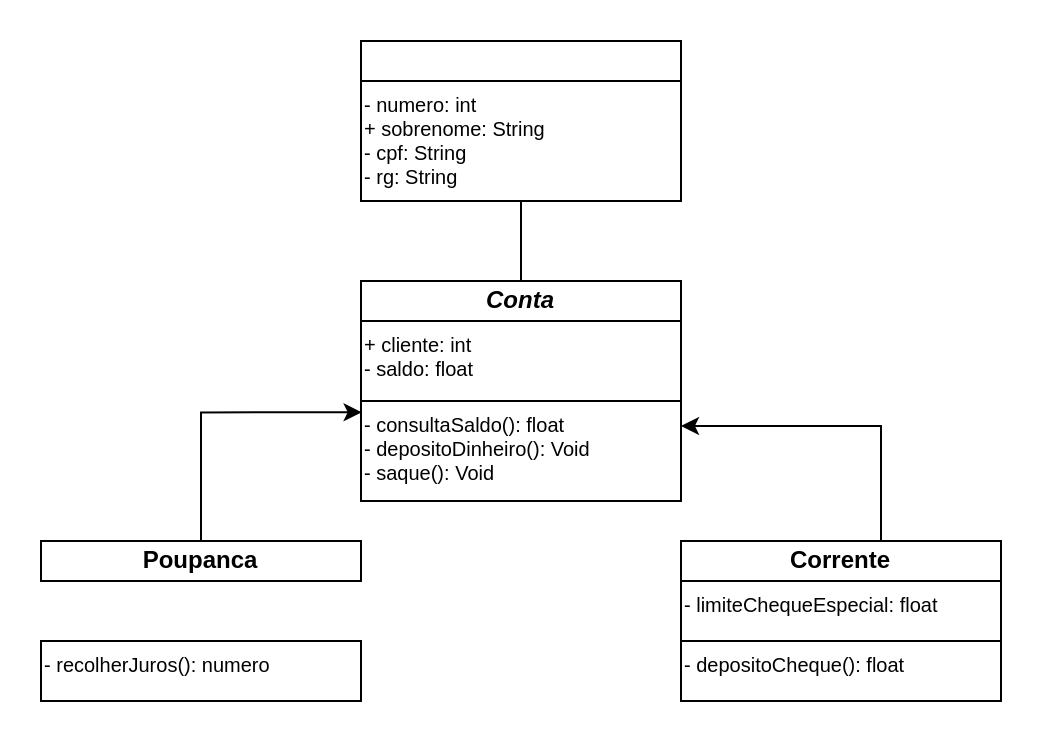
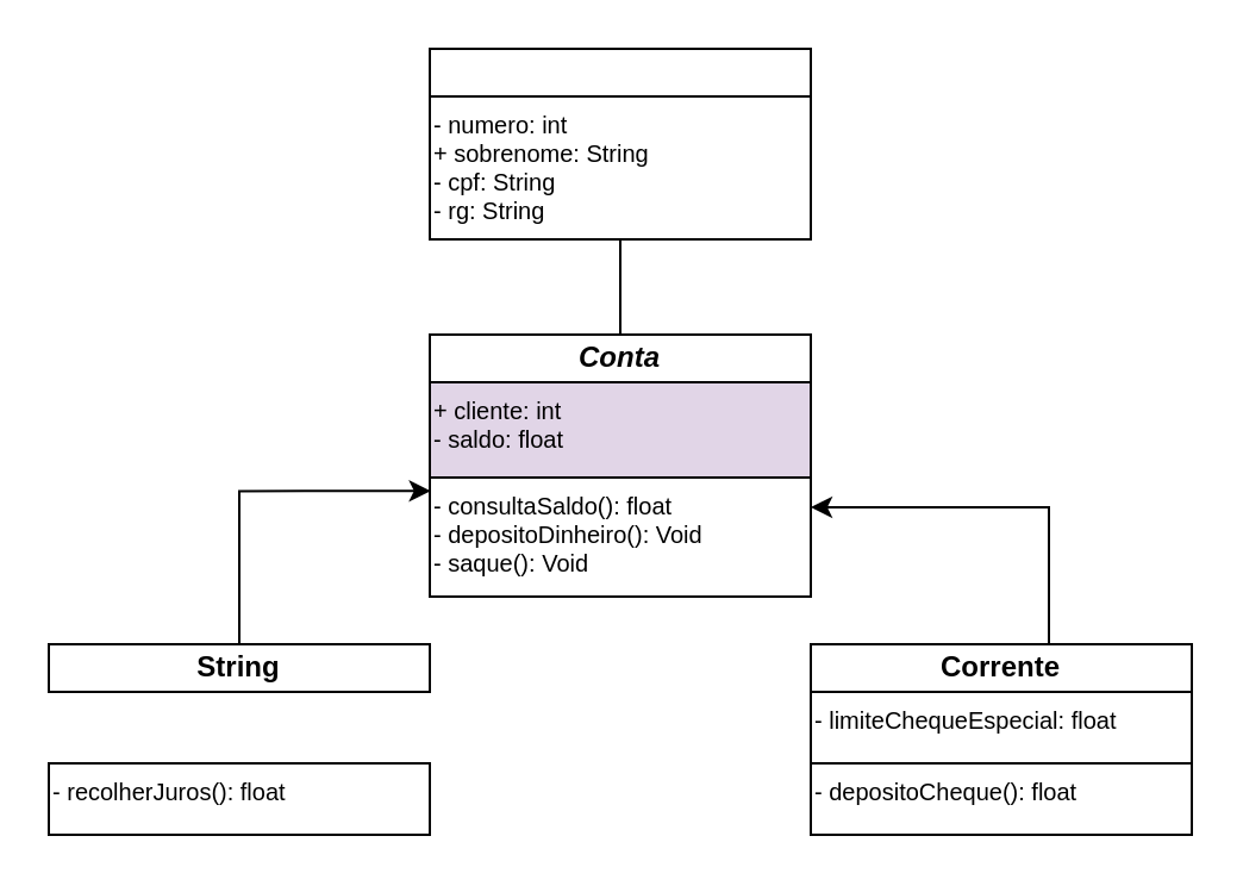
- <mxCell id="4" value="+ cliente: int&lt;br&gt;- saldo: float&lt;br&gt;" style="rounded=0;whiteSpace=wrap;html=1;align=left;fontSize=10;verticalAlign=top;" vertex="1" parent="1"><mxGeometry x="180" y="160" width="160" height="40" as="geometry" /></mxCell>
+ <mxCell id="4" value="+ cliente: int&lt;br&gt;- saldo: float&lt;br&gt;" style="rounded=0;whiteSpace=wrap;html=1;align=left;fontSize=10;verticalAlign=top;fillColor=#e1d5e7;" vertex="1" parent="1"><mxGeometry x="180" y="160" width="160" height="40" as="geometry" /></mxCell>
- <mxCell id="8" value="Poupanca" style="text;html=1;strokeColor=none;fillColor=none;align=center;verticalAlign=middle;whiteSpace=wrap;rounded=0;fontStyle=1" vertex="1" parent="1"><mxGeometry x="80" y="270" width="40" height="20" as="geometry" /></mxCell>
+ <mxCell id="8" value="String" style="text;html=1;strokeColor=none;fillColor=none;align=center;verticalAlign=middle;whiteSpace=wrap;rounded=0;fontStyle=1" vertex="1" parent="1"><mxGeometry x="80" y="270" width="40" height="20" as="geometry" /></mxCell>
- <mxCell id="9" value="- recolherJuros(): numero" style="rounded=0;whiteSpace=wrap;html=1;align=left;fontSize=10;verticalAlign=top;" vertex="1" parent="1"><mxGeometry x="20" y="320" width="160" height="30" as="geometry" /></mxCell>
+ <mxCell id="9" value="- recolherJuros(): float" style="rounded=0;whiteSpace=wrap;html=1;align=left;fontSize=10;verticalAlign=top;" vertex="1" parent="1"><mxGeometry x="20" y="320" width="160" height="30" as="geometry" /></mxCell>
